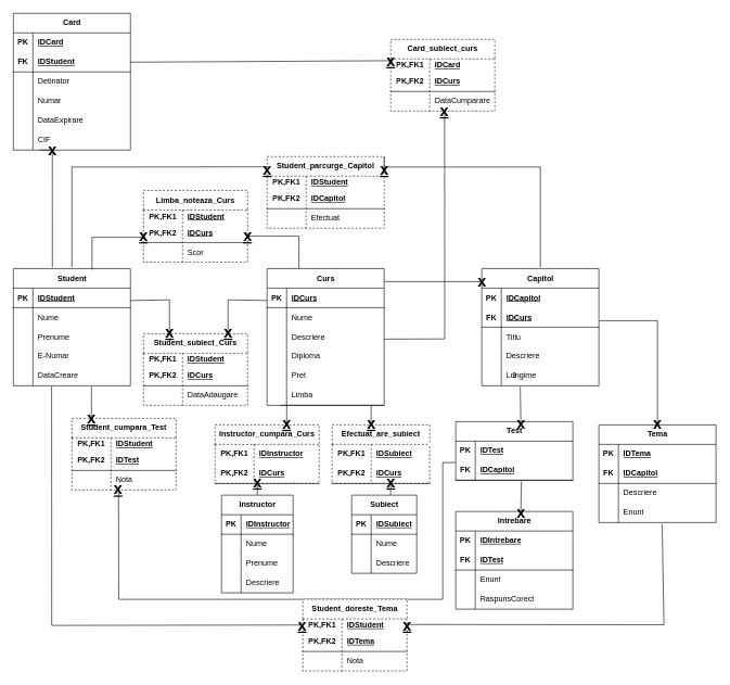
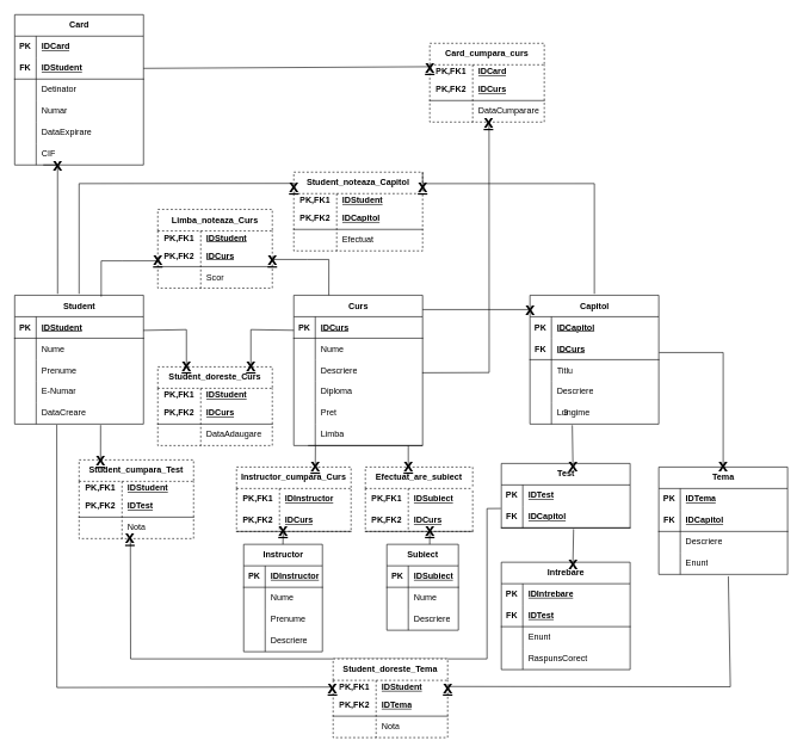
- <mxCell id="227" value="Card_subiect_curs" style="shape=table;startSize=30;container=1;collapsible=1;childLayout=tableLayout;fixedRows=1;rowLines=0;fontStyle=1;align=center;resizeLast=1;html=1;whiteSpace=wrap;dashed=1;" vertex="1" parent="1"><mxGeometry x="600" y="60" width="160" height="110" as="geometry" /></mxCell>
+ <mxCell id="227" value="Card_cumpara_curs" style="shape=table;startSize=30;container=1;collapsible=1;childLayout=tableLayout;fixedRows=1;rowLines=0;fontStyle=1;align=center;resizeLast=1;html=1;whiteSpace=wrap;dashed=1;" vertex="1" parent="1"><mxGeometry x="600" y="60" width="160" height="110" as="geometry" /></mxCell>
- <mxCell id="118" value="Student_parcurge_Capitol" style="shape=table;startSize=30;container=1;collapsible=1;childLayout=tableLayout;fixedRows=1;rowLines=0;fontStyle=1;align=center;resizeLast=1;html=1;whiteSpace=wrap;dashed=1;" vertex="1" parent="1"><mxGeometry x="410" y="240" width="180" height="110" as="geometry" /></mxCell>
+ <mxCell id="118" value="Student_noteaza_Capitol" style="shape=table;startSize=30;container=1;collapsible=1;childLayout=tableLayout;fixedRows=1;rowLines=0;fontStyle=1;align=center;resizeLast=1;html=1;whiteSpace=wrap;dashed=1;" vertex="1" parent="1"><mxGeometry x="410" y="240" width="180" height="110" as="geometry" /></mxCell>
- <mxCell id="147" value="Student_subiect_Curs" style="shape=table;startSize=30;container=1;collapsible=1;childLayout=tableLayout;fixedRows=1;rowLines=0;fontStyle=1;align=center;resizeLast=1;html=1;whiteSpace=wrap;dashed=1;" vertex="1" parent="1"><mxGeometry x="220" y="512" width="160" height="110" as="geometry" /></mxCell>
+ <mxCell id="147" value="Student_doreste_Curs" style="shape=table;startSize=30;container=1;collapsible=1;childLayout=tableLayout;fixedRows=1;rowLines=0;fontStyle=1;align=center;resizeLast=1;html=1;whiteSpace=wrap;dashed=1;" vertex="1" parent="1"><mxGeometry x="220" y="512" width="160" height="110" as="geometry" /></mxCell>
